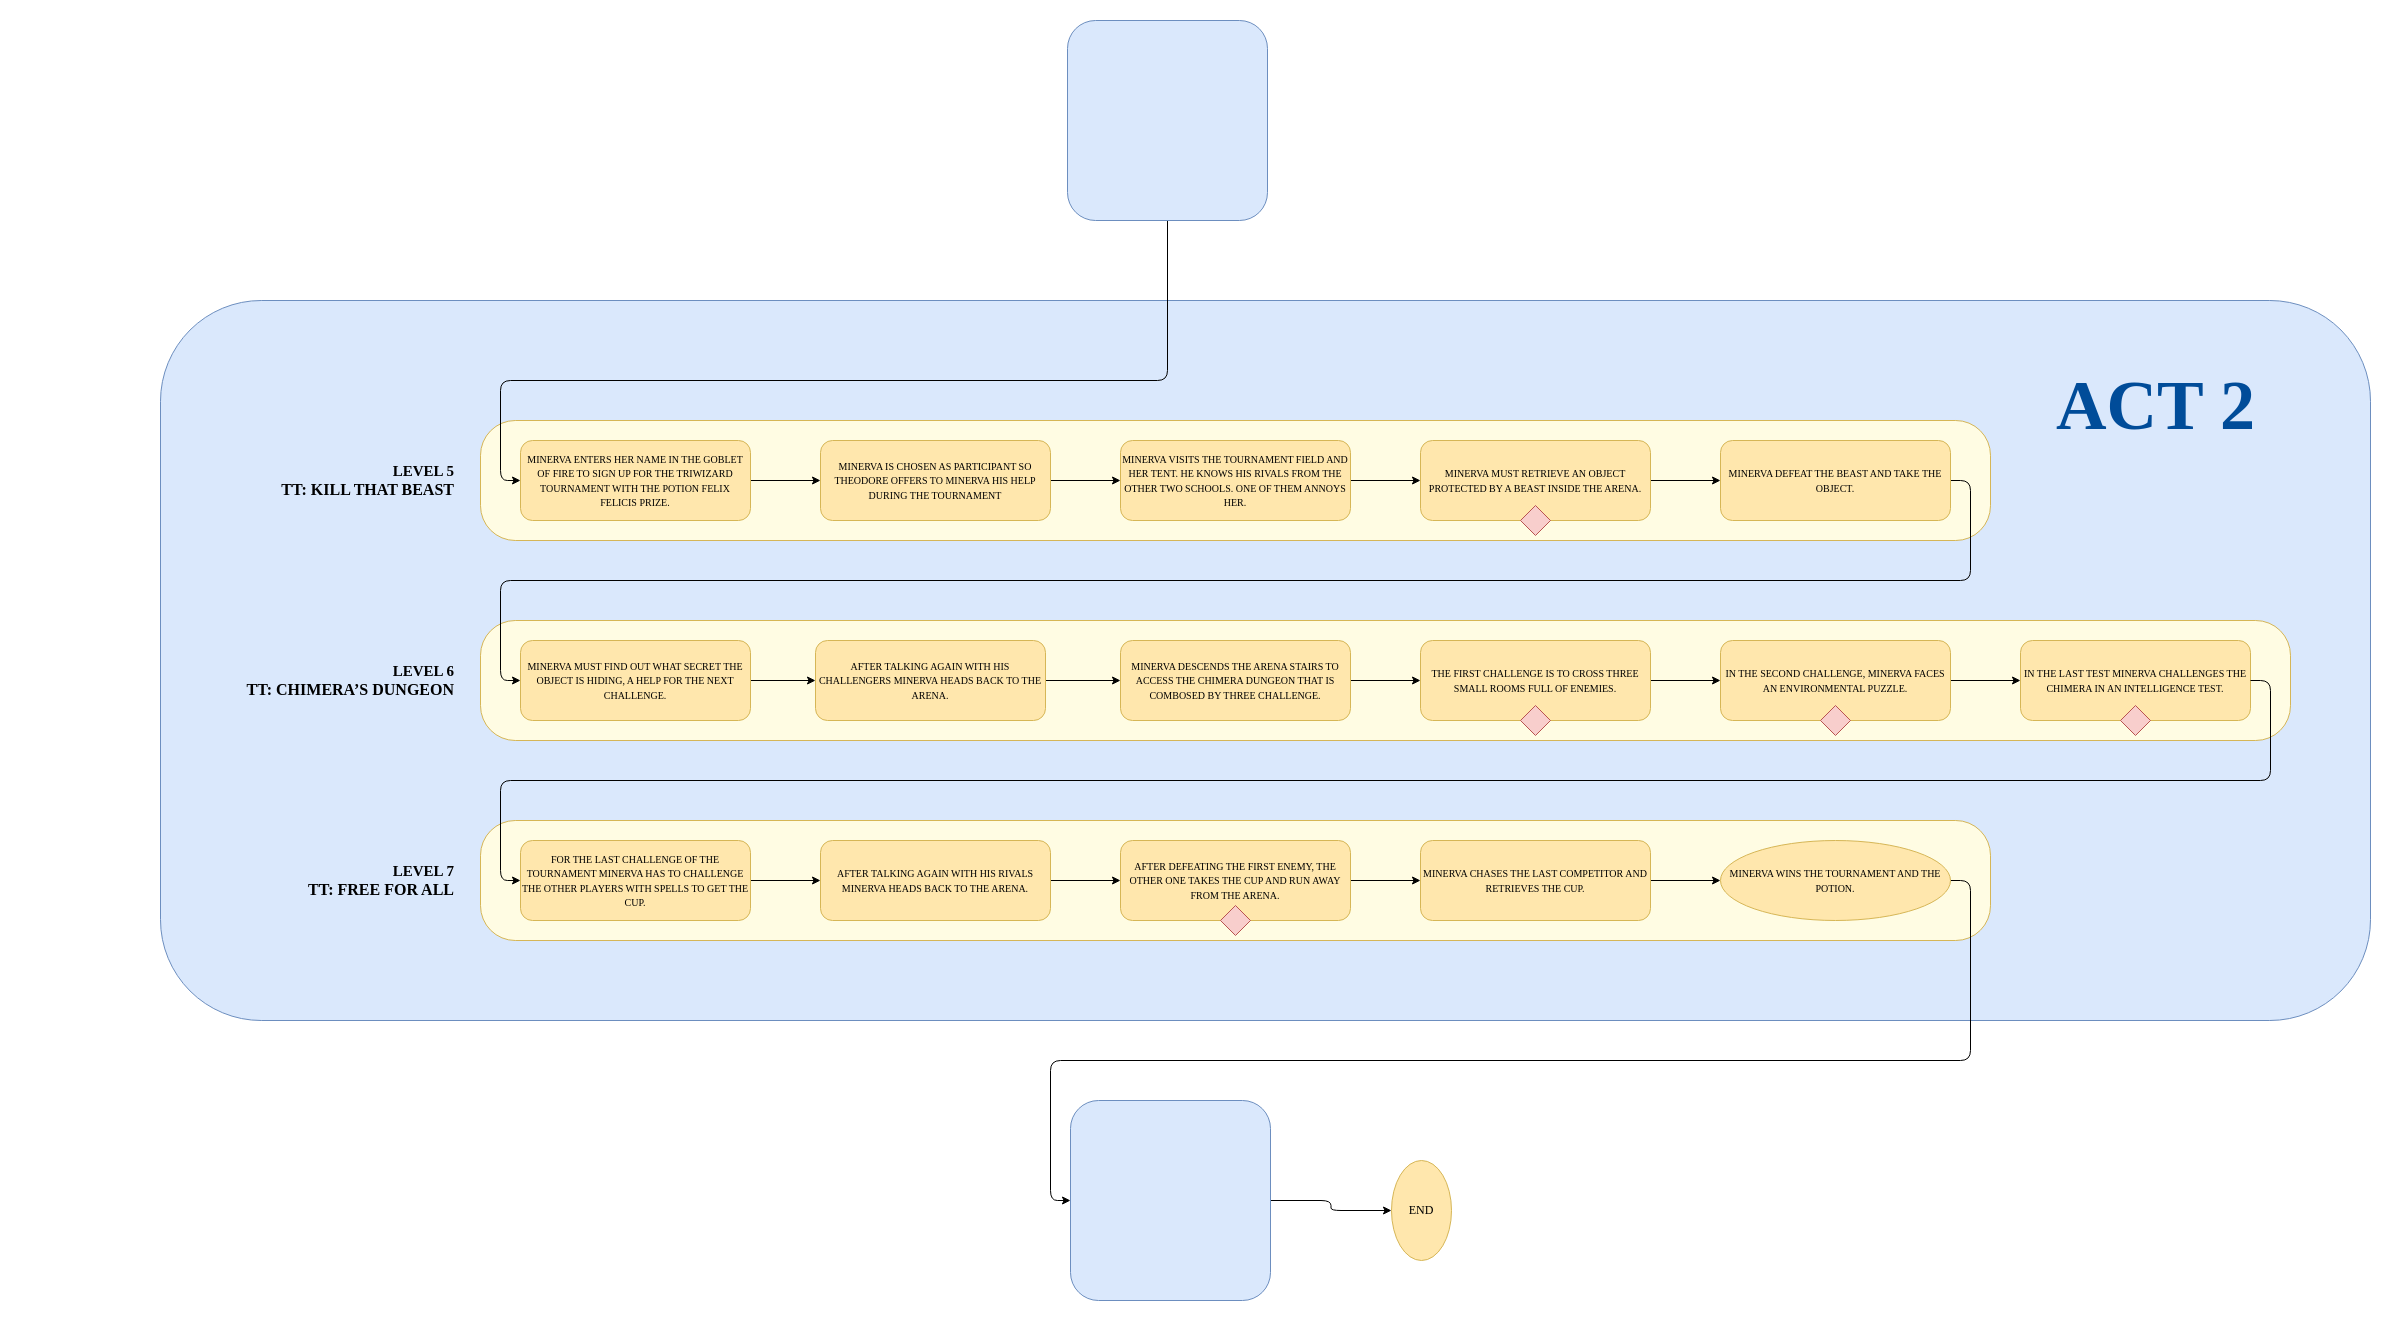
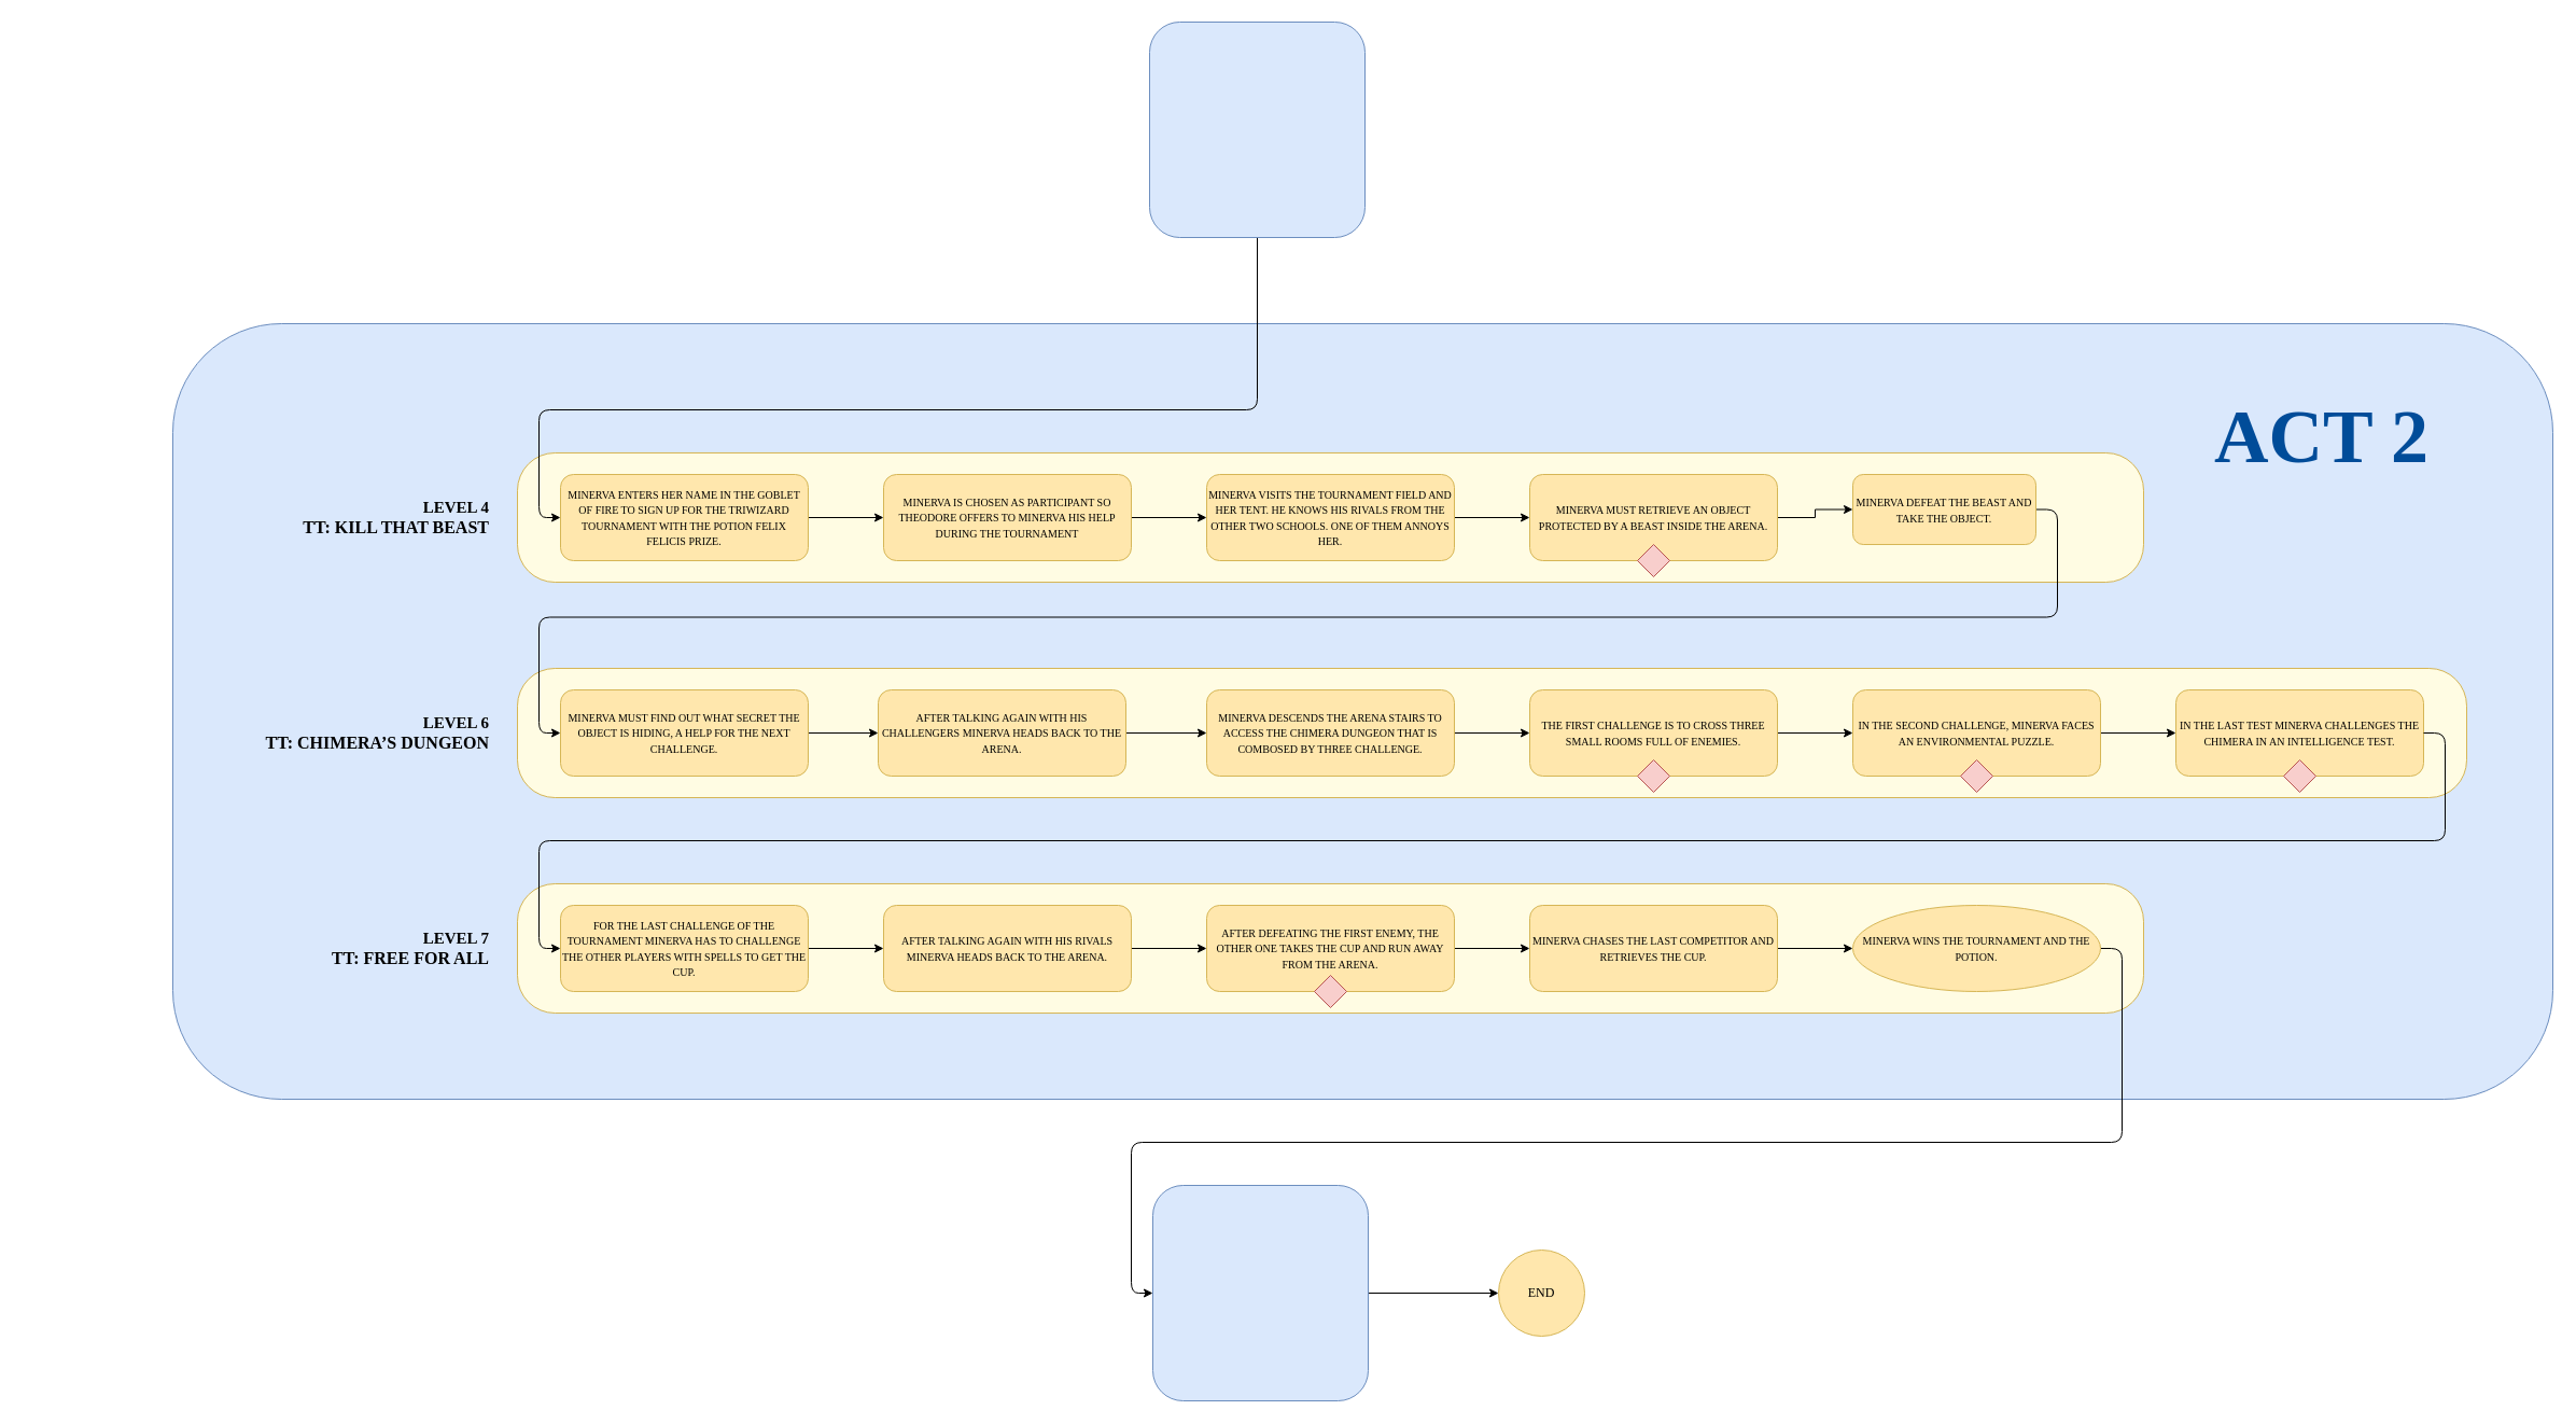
- <mxCell id="11" value="&lt;font style=&quot;font-size: 15px&quot;&gt;&lt;b&gt;LEVEL 5&lt;br&gt;&lt;/b&gt;&lt;span id=&quot;docs-internal-guid-96945d4b-7fff-3005-2ca5-67030a1a33d7&quot;&gt;&lt;span style=&quot;font-size: 12pt ; font-family: &amp;#34;comfortaa&amp;#34; , cursive ; background-color: transparent ; font-weight: 700 ; vertical-align: baseline&quot;&gt;TT: KILL THAT BEAST&lt;/span&gt;&lt;/span&gt;&lt;b&gt;&lt;br&gt;&lt;/b&gt;&lt;/font&gt;" style="text;html=1;strokeColor=none;fillColor=none;align=right;verticalAlign=middle;whiteSpace=wrap;rounded=0;shadow=0;fontFamily=Comfortaa;fontSource=https%3A%2F%2Ffonts.googleapis.com%2Fcss%3Ffamily%3DComfortaa;" vertex="1" parent="1"><mxGeometry x="20" y="470" width="436" height="20" as="geometry" /></mxCell>
+ <mxCell id="11" value="&lt;font style=&quot;font-size: 15px&quot;&gt;&lt;b&gt;LEVEL 4&lt;br&gt;&lt;/b&gt;&lt;span id=&quot;docs-internal-guid-96945d4b-7fff-3005-2ca5-67030a1a33d7&quot;&gt;&lt;span style=&quot;font-size: 12pt ; font-family: &amp;#34;comfortaa&amp;#34; , cursive ; background-color: transparent ; font-weight: 700 ; vertical-align: baseline&quot;&gt;TT: KILL THAT BEAST&lt;/span&gt;&lt;/span&gt;&lt;b&gt;&lt;br&gt;&lt;/b&gt;&lt;/font&gt;" style="text;html=1;strokeColor=none;fillColor=none;align=right;verticalAlign=middle;whiteSpace=wrap;rounded=0;shadow=0;fontFamily=Comfortaa;fontSource=https%3A%2F%2Ffonts.googleapis.com%2Fcss%3Ffamily%3DComfortaa;" vertex="1" parent="1"><mxGeometry x="20" y="470" width="436" height="20" as="geometry" /></mxCell>
- <mxCell id="32" value="&lt;font face=&quot;comfortaa&quot;&gt;&lt;span style=&quot;font-size: 10px&quot;&gt;MINERVA DEFEAT THE BEAST AND TAKE THE OBJECT.&lt;/span&gt;&lt;/font&gt;" style="rounded=1;whiteSpace=wrap;html=1;strokeColor=#d6b656;fillColor=#FFE7AD;align=center;perimeterSpacing=0;spacingTop=0;shadow=0;" vertex="1" parent="1"><mxGeometry x="1720" y="440" width="230" height="80" as="geometry" /></mxCell>
+ <mxCell id="32" value="&lt;font face=&quot;comfortaa&quot;&gt;&lt;span style=&quot;font-size: 10px&quot;&gt;MINERVA DEFEAT THE BEAST AND TAKE THE OBJECT.&lt;/span&gt;&lt;/font&gt;" style="rounded=1;whiteSpace=wrap;html=1;strokeColor=#d6b656;fillColor=#FFE7AD;align=center;perimeterSpacing=0;spacingTop=0;shadow=0;" vertex="1" parent="1"><mxGeometry x="1720" y="440" width="170" height="65" as="geometry" /></mxCell>
- <mxCell id="27" value="&lt;font face=&quot;Comfortaa&quot;&gt;END&lt;/font&gt;" style="ellipse;whiteSpace=wrap;html=1;aspect=fixed;strokeColor=#d6b656;fillColor=#FFE7AD;" vertex="1" parent="1"><mxGeometry x="1391" y="1160" width="60" height="100" as="geometry" /></mxCell>
+ <mxCell id="27" value="&lt;font face=&quot;Comfortaa&quot;&gt;END&lt;/font&gt;" style="ellipse;whiteSpace=wrap;html=1;aspect=fixed;strokeColor=#d6b656;fillColor=#FFE7AD;" vertex="1" parent="1"><mxGeometry x="1391" y="1160" width="80" height="80" as="geometry" /></mxCell>
